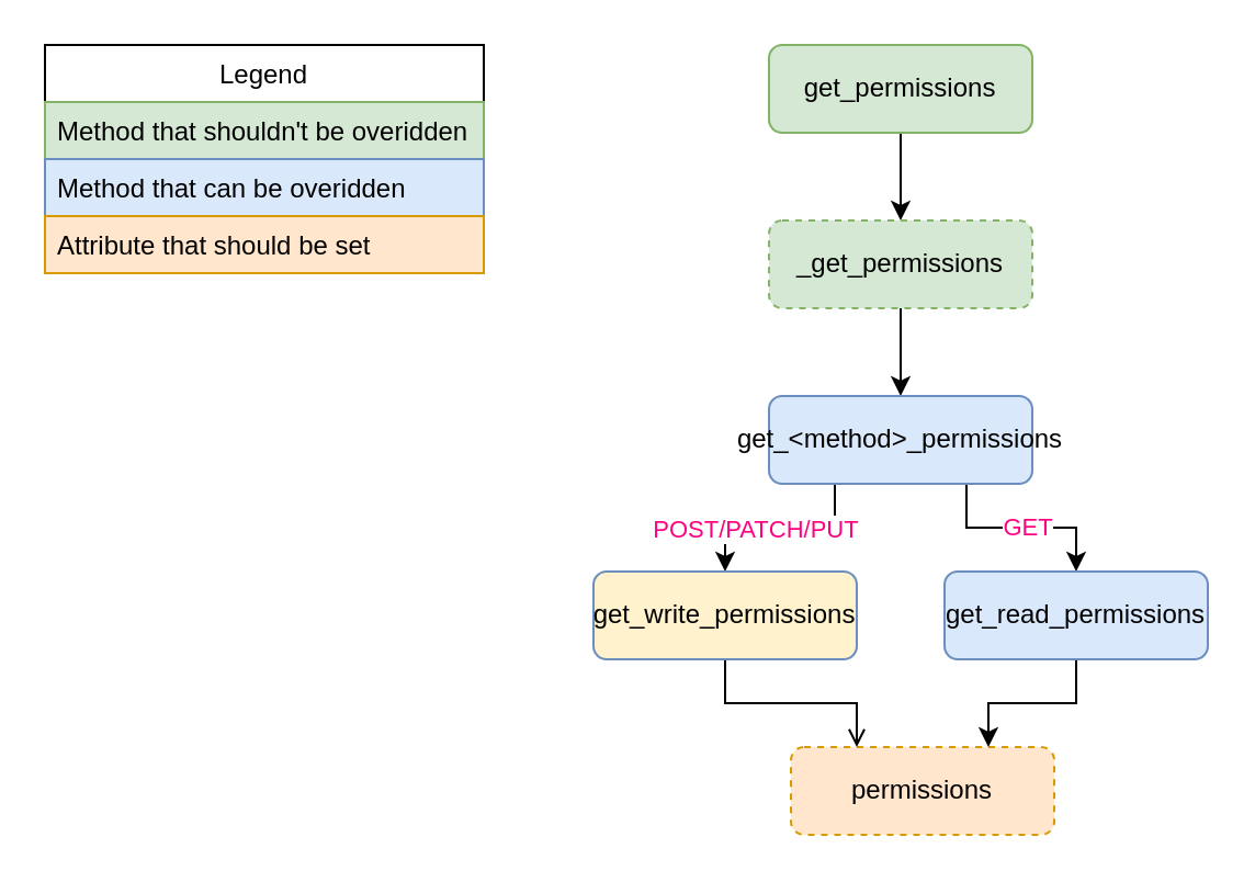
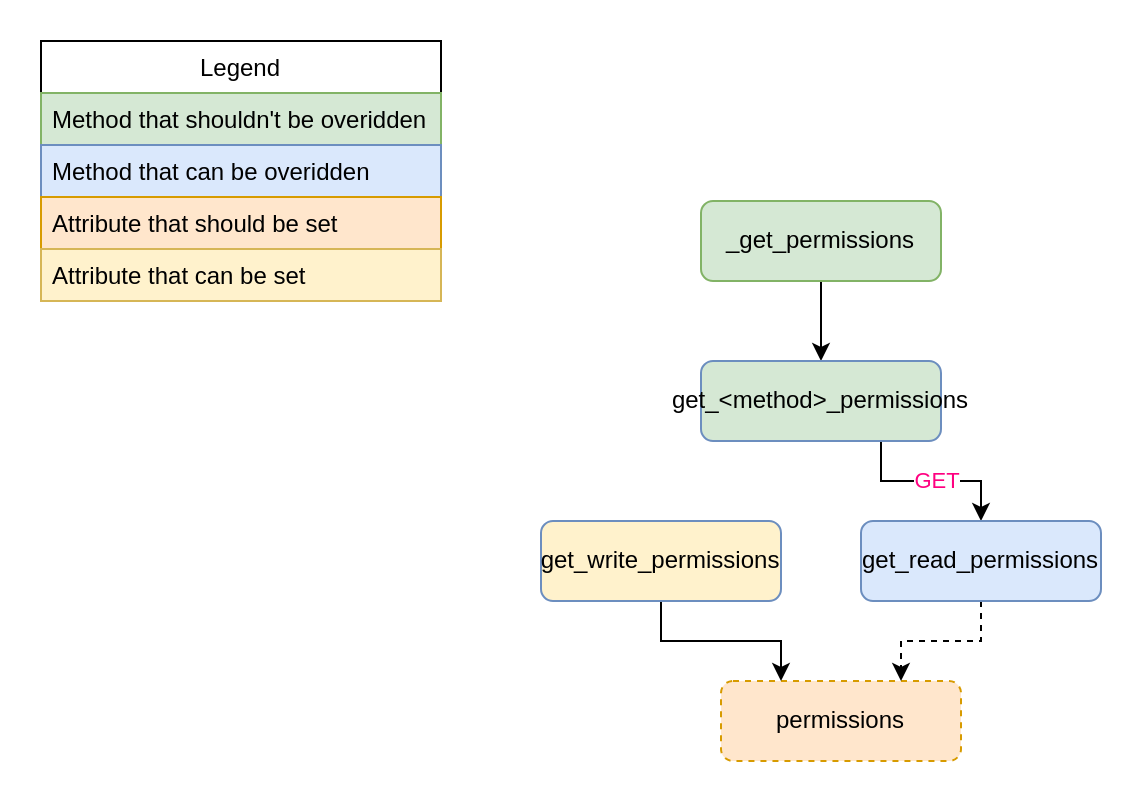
- <mxCell id="3" value="get_permissions" style="rounded=1;whiteSpace=wrap;html=1;fillColor=#d5e8d4;strokeColor=#82b366;" vertex="1" parent="1"><mxGeometry x="350" y="20" width="120" height="40" as="geometry" /></mxCell>
- <mxCell id="2" style="edgeStyle=orthogonalEdgeStyle;rounded=0;orthogonalLoop=1;jettySize=auto;html=1;exitX=0.5;exitY=1;exitDx=0;exitDy=0;entryX=0.5;entryY=0;entryDx=0;entryDy=0;" edge="1" parent="1" source="3" target="5"><mxGeometry relative="1" as="geometry" /></mxCell>
- <mxCell id="5" value="_get_permissions" style="rounded=1;whiteSpace=wrap;html=1;fillColor=#d5e8d4;strokeColor=#82b366;dashed=1;" vertex="1" parent="1"><mxGeometry x="350" y="100" width="120" height="40" as="geometry" /></mxCell>
+ <mxCell id="5" value="_get_permissions" style="rounded=1;whiteSpace=wrap;html=1;fillColor=#d5e8d4;strokeColor=#82b366;" vertex="1" parent="1"><mxGeometry x="350" y="100" width="120" height="40" as="geometry" /></mxCell>
+ <mxCell id="16" value="Attribute that can be set" style="text;strokeColor=#d6b656;fillColor=#fff2cc;align=left;verticalAlign=top;spacingLeft=4;spacingRight=4;overflow=hidden;rotatable=0;points=[[0,0.5],[1,0.5]];portConstraint=eastwest;" vertex="1" parent="1"><mxGeometry x="20" y="124" width="200" height="26" as="geometry" /></mxCell>
- <mxCell id="11" value="get_&amp;lt;method&amp;gt;_permissions" style="rounded=1;whiteSpace=wrap;html=1;fillColor=#dae8fc;strokeColor=#6c8ebf;" vertex="1" parent="1"><mxGeometry x="350" y="180" width="120" height="40" as="geometry" /></mxCell>
+ <mxCell id="11" value="get_&amp;lt;method&amp;gt;_permissions" style="rounded=1;whiteSpace=wrap;html=1;fillColor=#d5e8d4;strokeColor=#6c8ebf;" vertex="1" parent="1"><mxGeometry x="350" y="180" width="120" height="40" as="geometry" /></mxCell>
- <mxCell id="7" style="edgeStyle=orthogonalEdgeStyle;rounded=0;orthogonalLoop=1;jettySize=auto;html=1;exitX=0.25;exitY=1;exitDx=0;exitDy=0;entryX=0.5;entryY=0;entryDx=0;entryDy=0;fontColor=default;" edge="1" parent="1" source="11" target="18"><mxGeometry relative="1" as="geometry" /></mxCell>
- <mxCell id="8" value="&lt;font color=&quot;#FF0080&quot;&gt;POST/PATCH/PUT&lt;/font&gt;" style="edgeLabel;html=1;align=center;verticalAlign=middle;resizable=0;points=[];fontColor=default;" vertex="1" connectable="0" parent="7"><mxGeometry x="0.272" relative="1" as="geometry"><mxPoint as="offset" /></mxGeometry></mxCell>
- <mxCell id="19" style="edgeStyle=orthogonalEdgeStyle;rounded=0;orthogonalLoop=1;jettySize=auto;html=1;exitX=0.5;exitY=1;exitDx=0;exitDy=0;entryX=0.75;entryY=0;entryDx=0;entryDy=0;fontColor=default;" edge="1" parent="1" source="20" target="6"><mxGeometry relative="1" as="geometry" /></mxCell>
+ <mxCell id="19" style="edgeStyle=orthogonalEdgeStyle;rounded=0;orthogonalLoop=1;jettySize=auto;html=1;exitX=0.5;exitY=1;exitDx=0;exitDy=0;entryX=0.75;entryY=0;entryDx=0;entryDy=0;fontColor=default;dashed=1;" edge="1" parent="1" source="20" target="6"><mxGeometry relative="1" as="geometry" /></mxCell>
- <mxCell id="17" style="edgeStyle=orthogonalEdgeStyle;rounded=0;orthogonalLoop=1;jettySize=auto;html=1;exitX=0.5;exitY=1;exitDx=0;exitDy=0;entryX=0.25;entryY=0;entryDx=0;entryDy=0;fontColor=default;endArrow=open;" edge="1" parent="1" source="18" target="6"><mxGeometry relative="1" as="geometry" /></mxCell>
+ <mxCell id="17" style="edgeStyle=orthogonalEdgeStyle;rounded=0;orthogonalLoop=1;jettySize=auto;html=1;exitX=0.5;exitY=1;exitDx=0;exitDy=0;entryX=0.25;entryY=0;entryDx=0;entryDy=0;fontColor=default;" edge="1" parent="1" source="18" target="6"><mxGeometry relative="1" as="geometry" /></mxCell>
